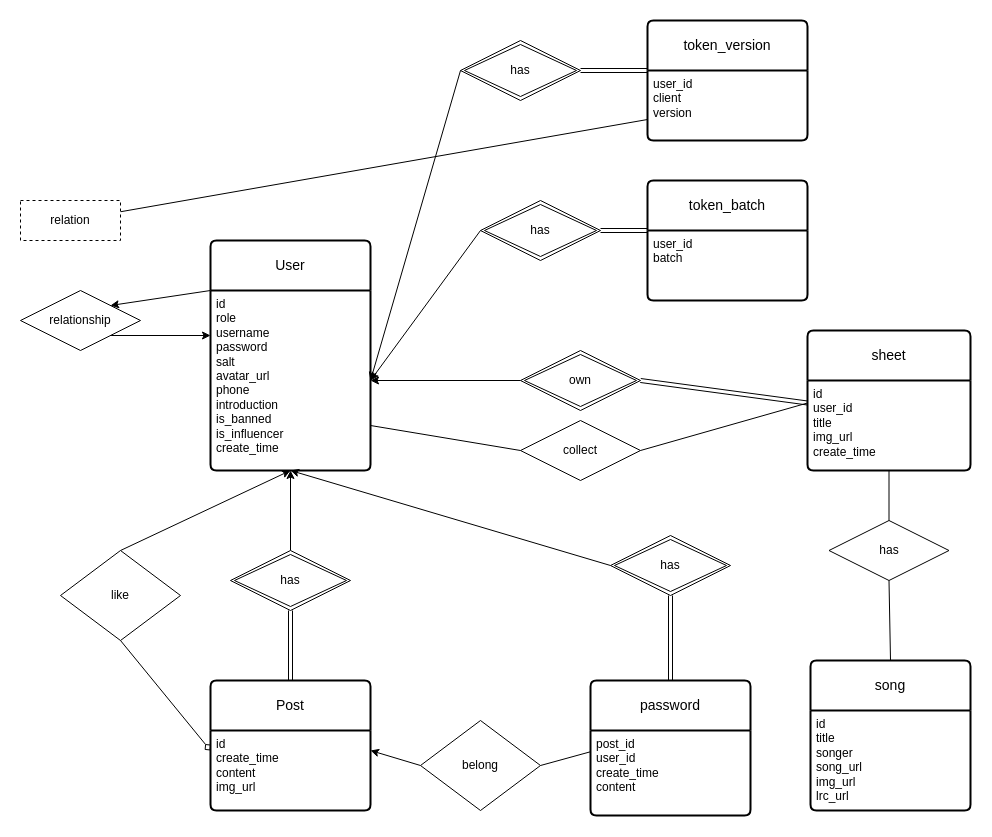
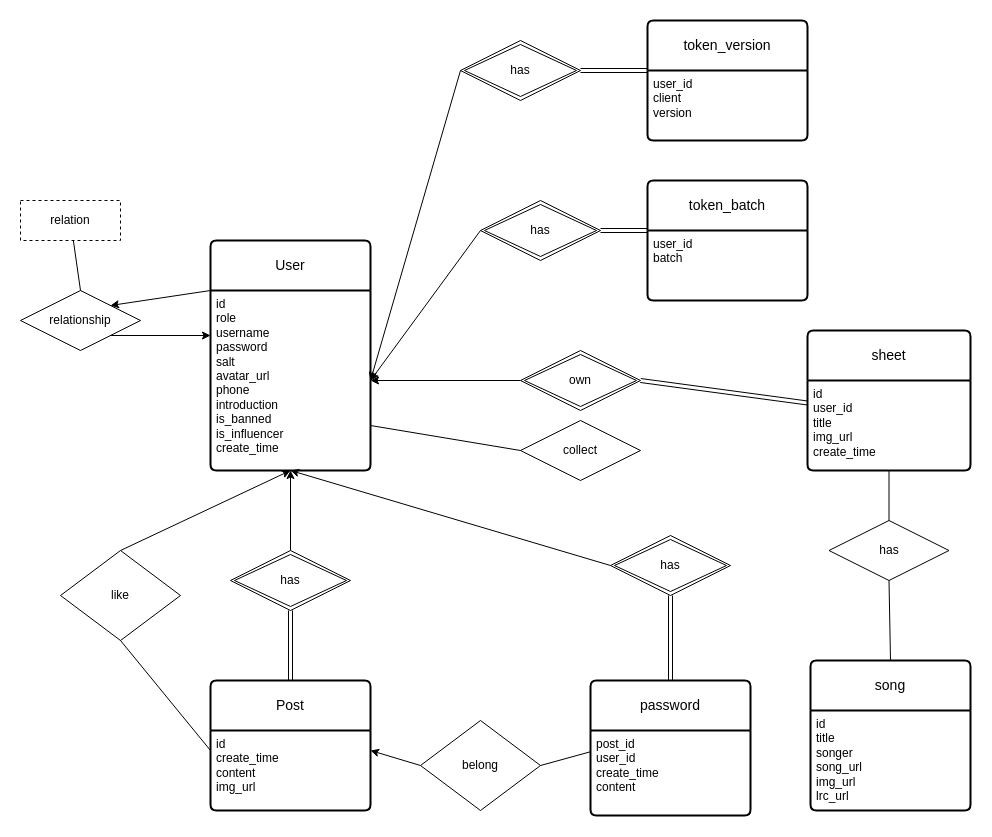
- <mxCell id="7" style="rounded=0;orthogonalLoop=1;jettySize=auto;html=1;endArrow=none;endFill=0;" parent="1" source="8" target="13" edge="1"><mxGeometry relative="1" as="geometry" /></mxCell>
+ <mxCell id="7" style="rounded=0;orthogonalLoop=1;jettySize=auto;html=1;entryX=0.5;entryY=0;entryDx=0;entryDy=0;endArrow=none;endFill=0;" parent="1" source="8" target="5" edge="1"><mxGeometry relative="1" as="geometry" /></mxCell>
- <mxCell id="45" style="rounded=0;orthogonalLoop=1;jettySize=auto;html=1;exitX=1;exitY=0.5;exitDx=0;exitDy=0;entryX=0;entryY=0.25;entryDx=0;entryDy=0;endArrow=none;endFill=0;" edge="1" parent="1" source="46" target="34"><mxGeometry relative="1" as="geometry" /></mxCell>
- <mxCell id="31" style="rounded=0;orthogonalLoop=1;jettySize=auto;html=1;exitX=0.5;exitY=1;exitDx=0;exitDy=0;entryX=0;entryY=0.25;entryDx=0;entryDy=0;endArrow=diamond;endFill=0;" edge="1" parent="1" source="32" target="20"><mxGeometry relative="1" as="geometry" /></mxCell>
+ <mxCell id="31" style="rounded=0;orthogonalLoop=1;jettySize=auto;html=1;exitX=0.5;exitY=1;exitDx=0;exitDy=0;entryX=0;entryY=0.25;entryDx=0;entryDy=0;endArrow=none;endFill=0;" edge="1" parent="1" source="32" target="20"><mxGeometry relative="1" as="geometry" /></mxCell>
